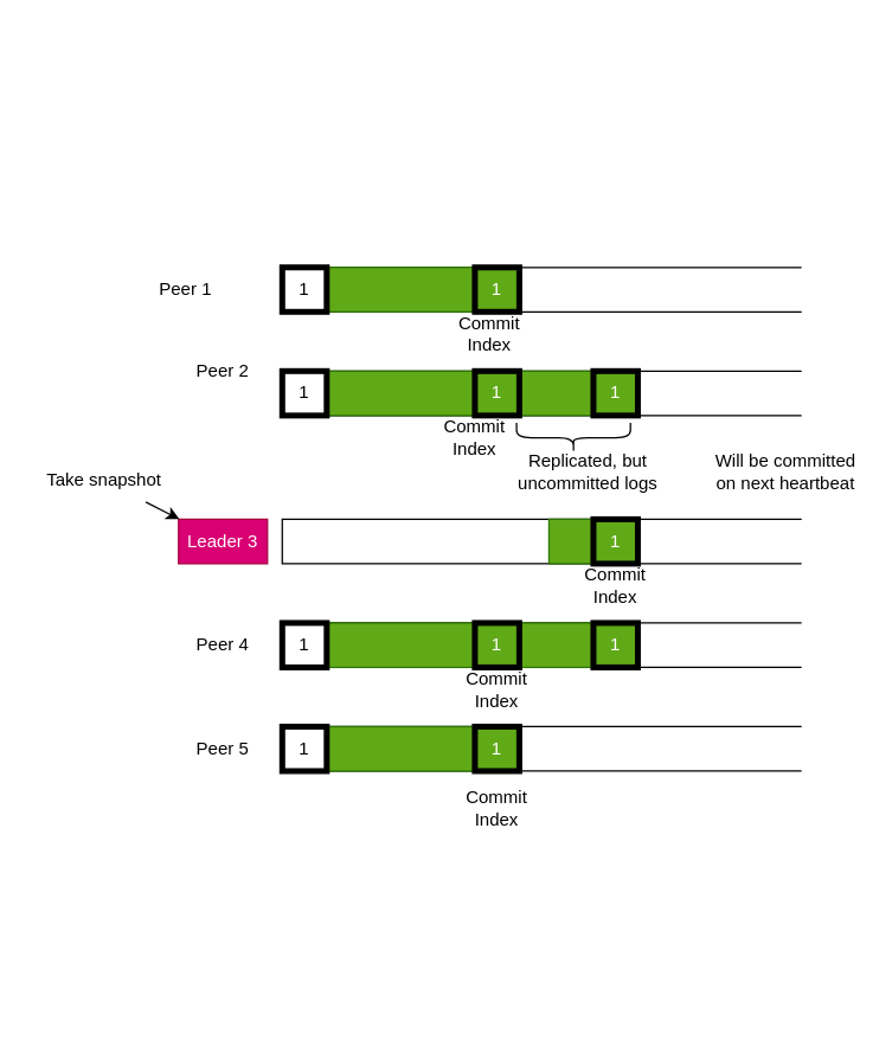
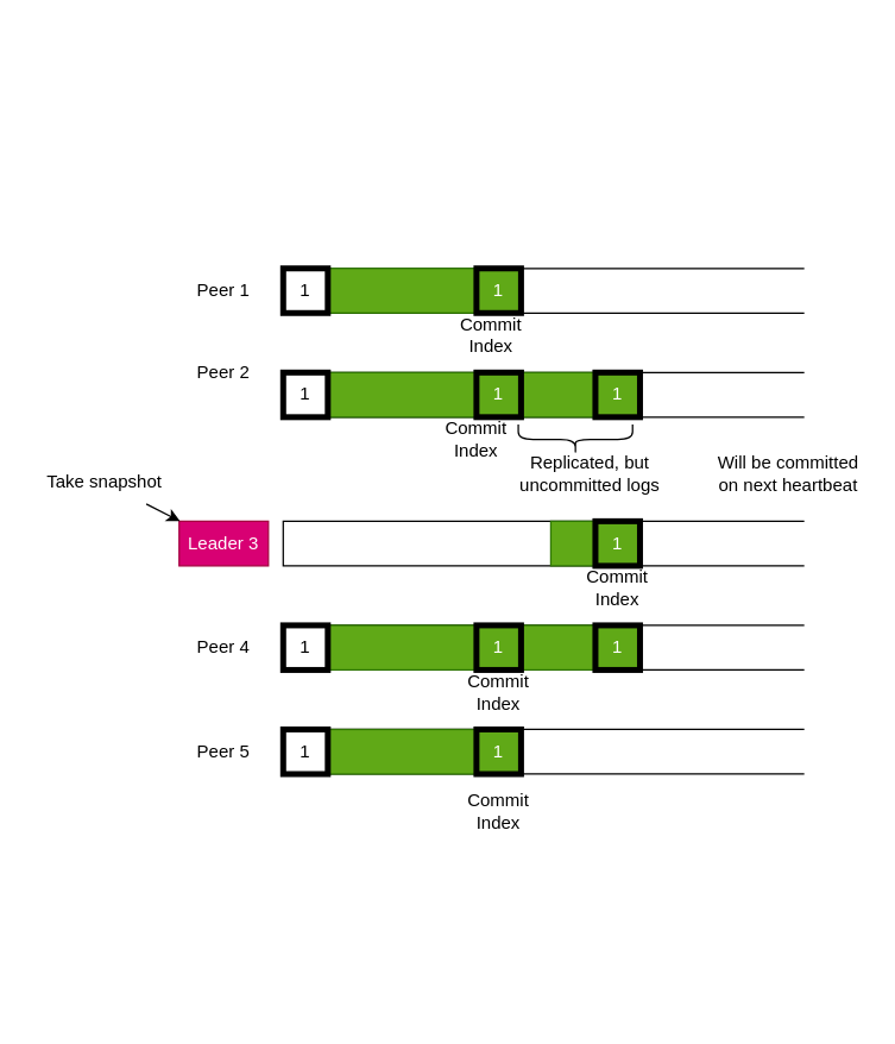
- <mxCell id="8" value="Peer 1" style="text;html=1;strokeColor=none;fillColor=none;align=center;verticalAlign=middle;whiteSpace=wrap;rounded=0;" vertex="1" parent="1"><mxGeometry x="95" y="180" width="60" height="30" as="geometry" /></mxCell>
+ <mxCell id="8" value="Peer 1" style="text;html=1;strokeColor=none;fillColor=none;align=center;verticalAlign=middle;whiteSpace=wrap;rounded=0;" vertex="1" parent="1"><mxGeometry x="120" y="180" width="60" height="30" as="geometry" /></mxCell>
